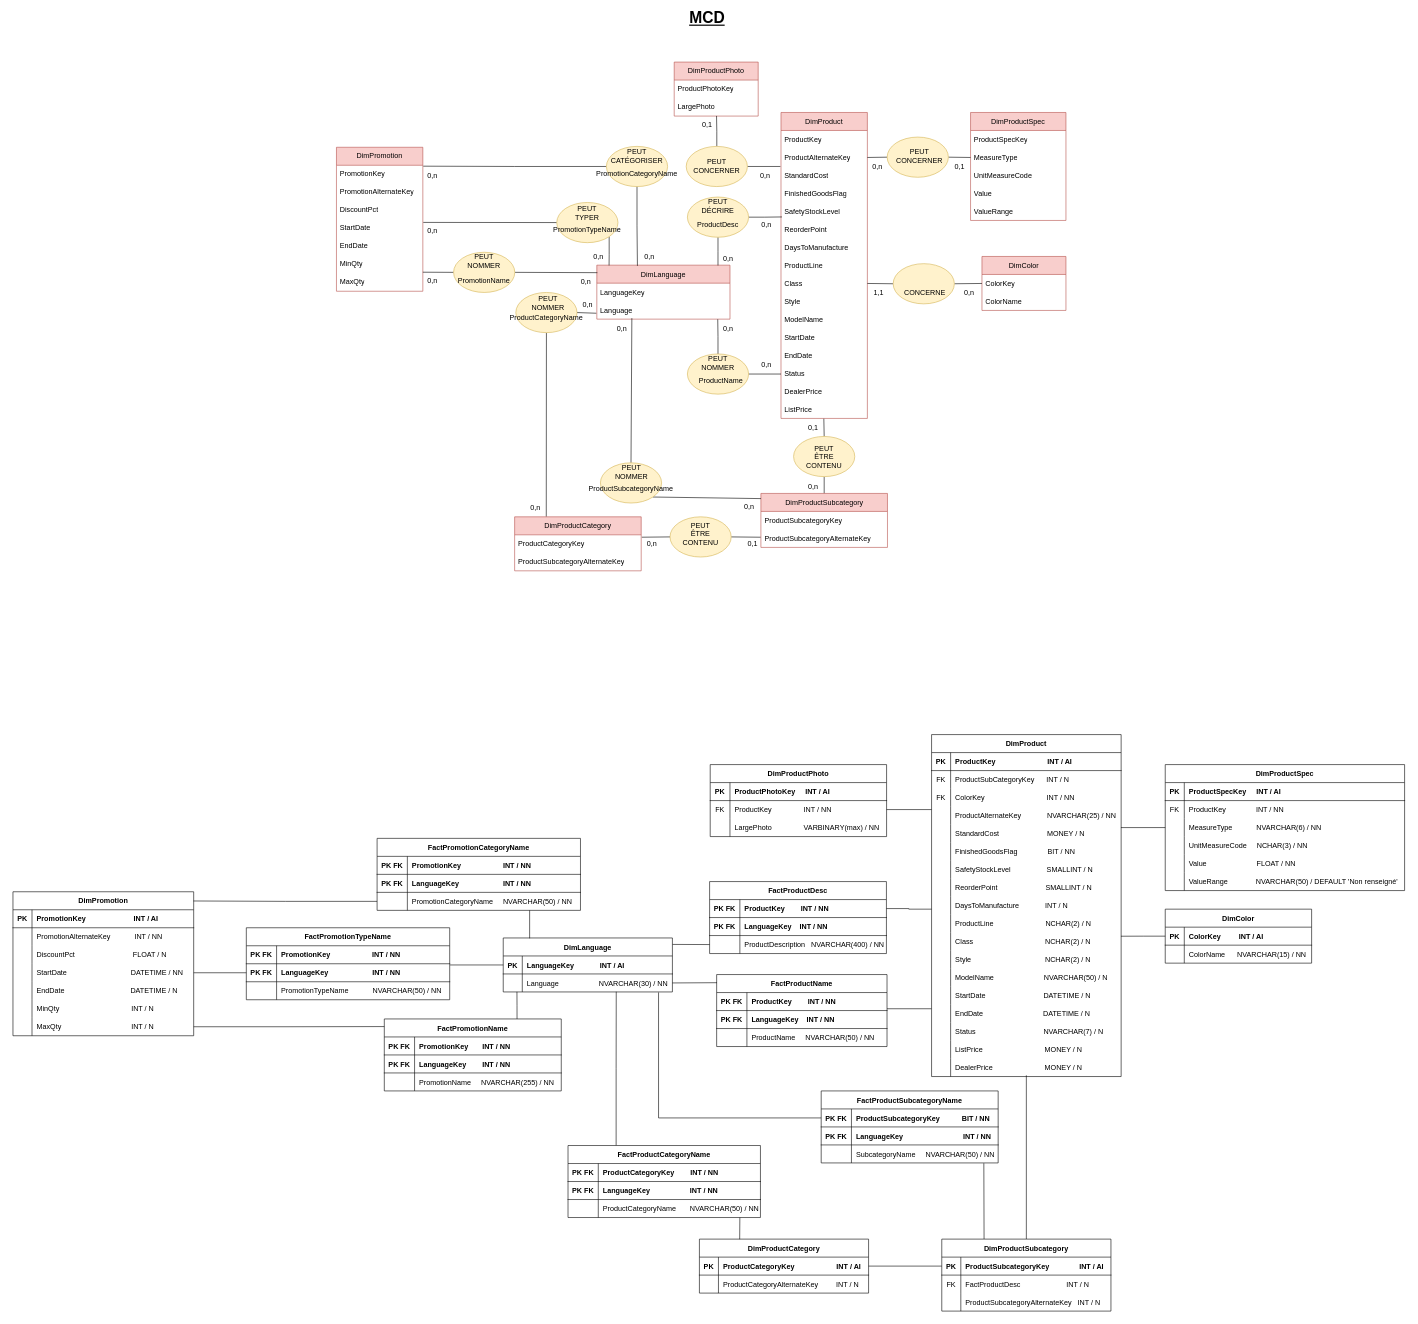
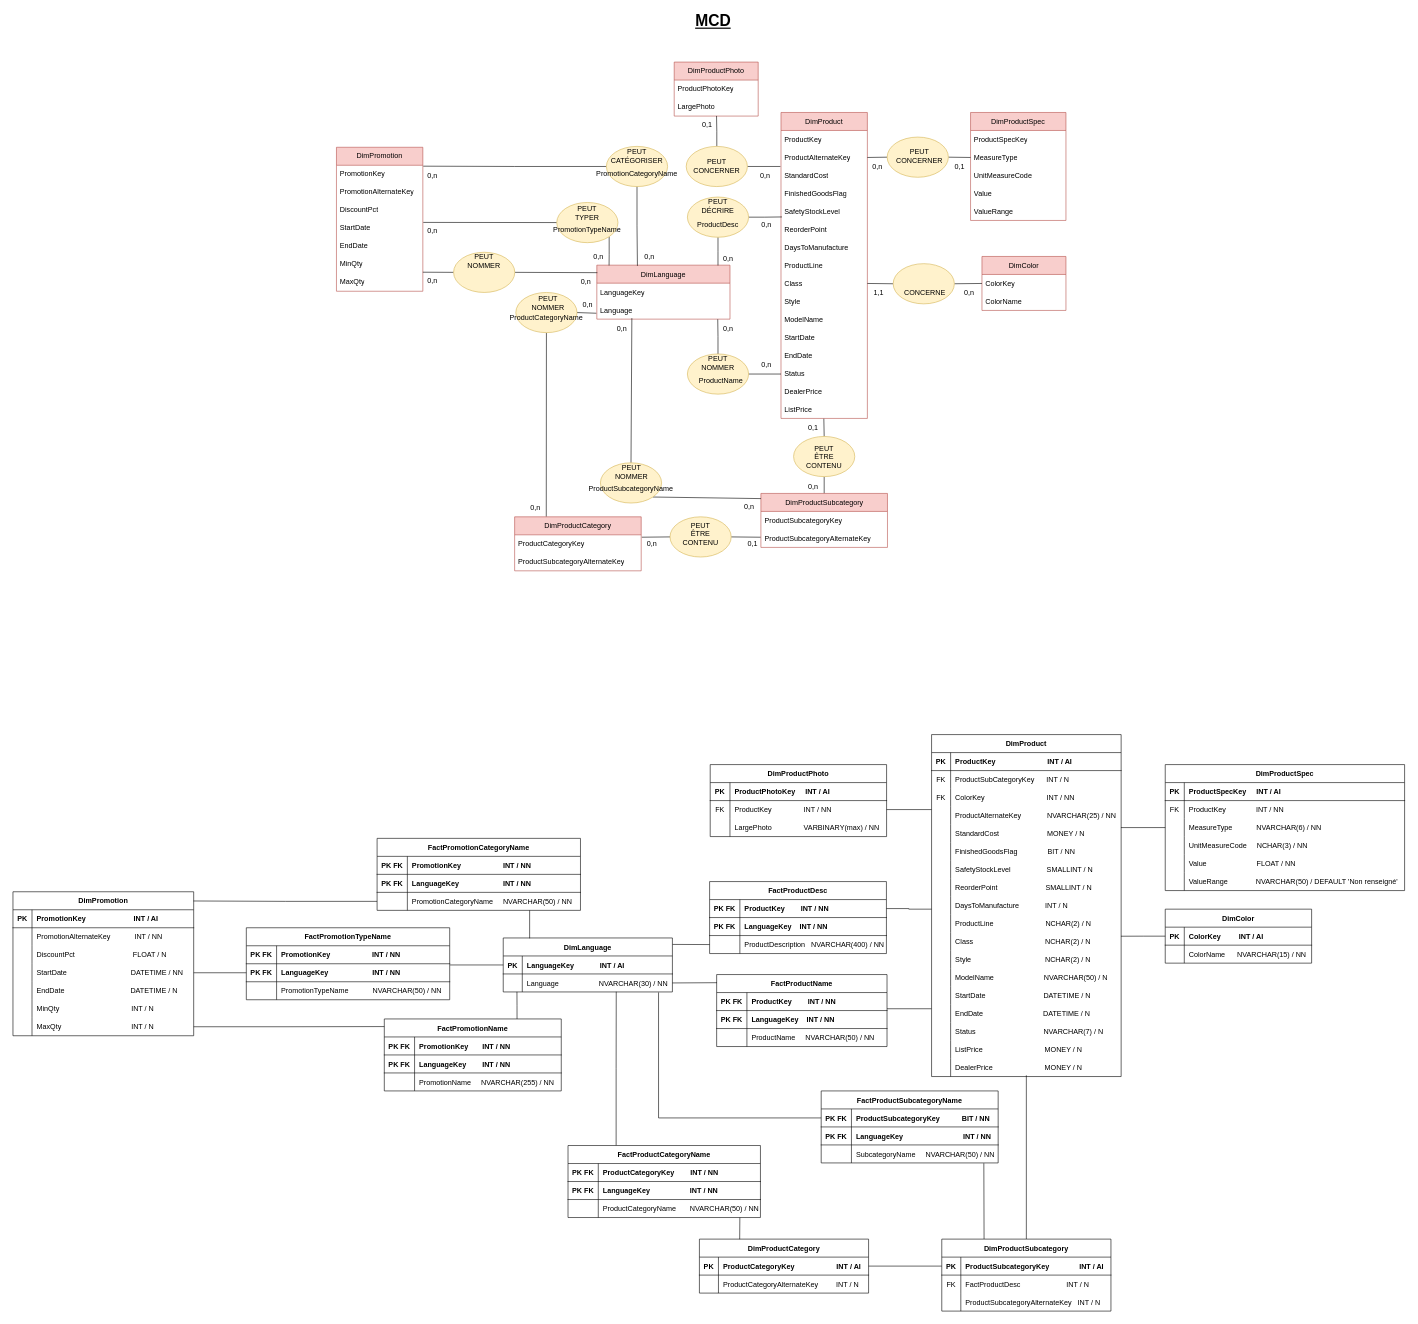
- <mxCell id="49" value="MCD" style="text;html=1;strokeColor=none;fillColor=none;align=center;verticalAlign=middle;whiteSpace=wrap;rounded=0;fontSize=26;fontStyle=5" vertex="1" parent="1"><mxGeometry x="1148" y="15" width="60" height="30" as="geometry" /></mxCell>
+ <mxCell id="49" value="MCD" style="text;html=1;strokeColor=none;fillColor=none;align=center;verticalAlign=middle;whiteSpace=wrap;rounded=0;fontSize=26;fontStyle=5" vertex="1" parent="1"><mxGeometry x="1158" y="20" width="60" height="30" as="geometry" /></mxCell>
- <mxCell id="275" value="PromotionName" style="text;html=1;strokeColor=none;fillColor=none;align=center;verticalAlign=middle;whiteSpace=wrap;rounded=0;fontSize=12;" vertex="1" parent="1"><mxGeometry x="776.25" y="453" width="60" height="30" as="geometry" /></mxCell>
